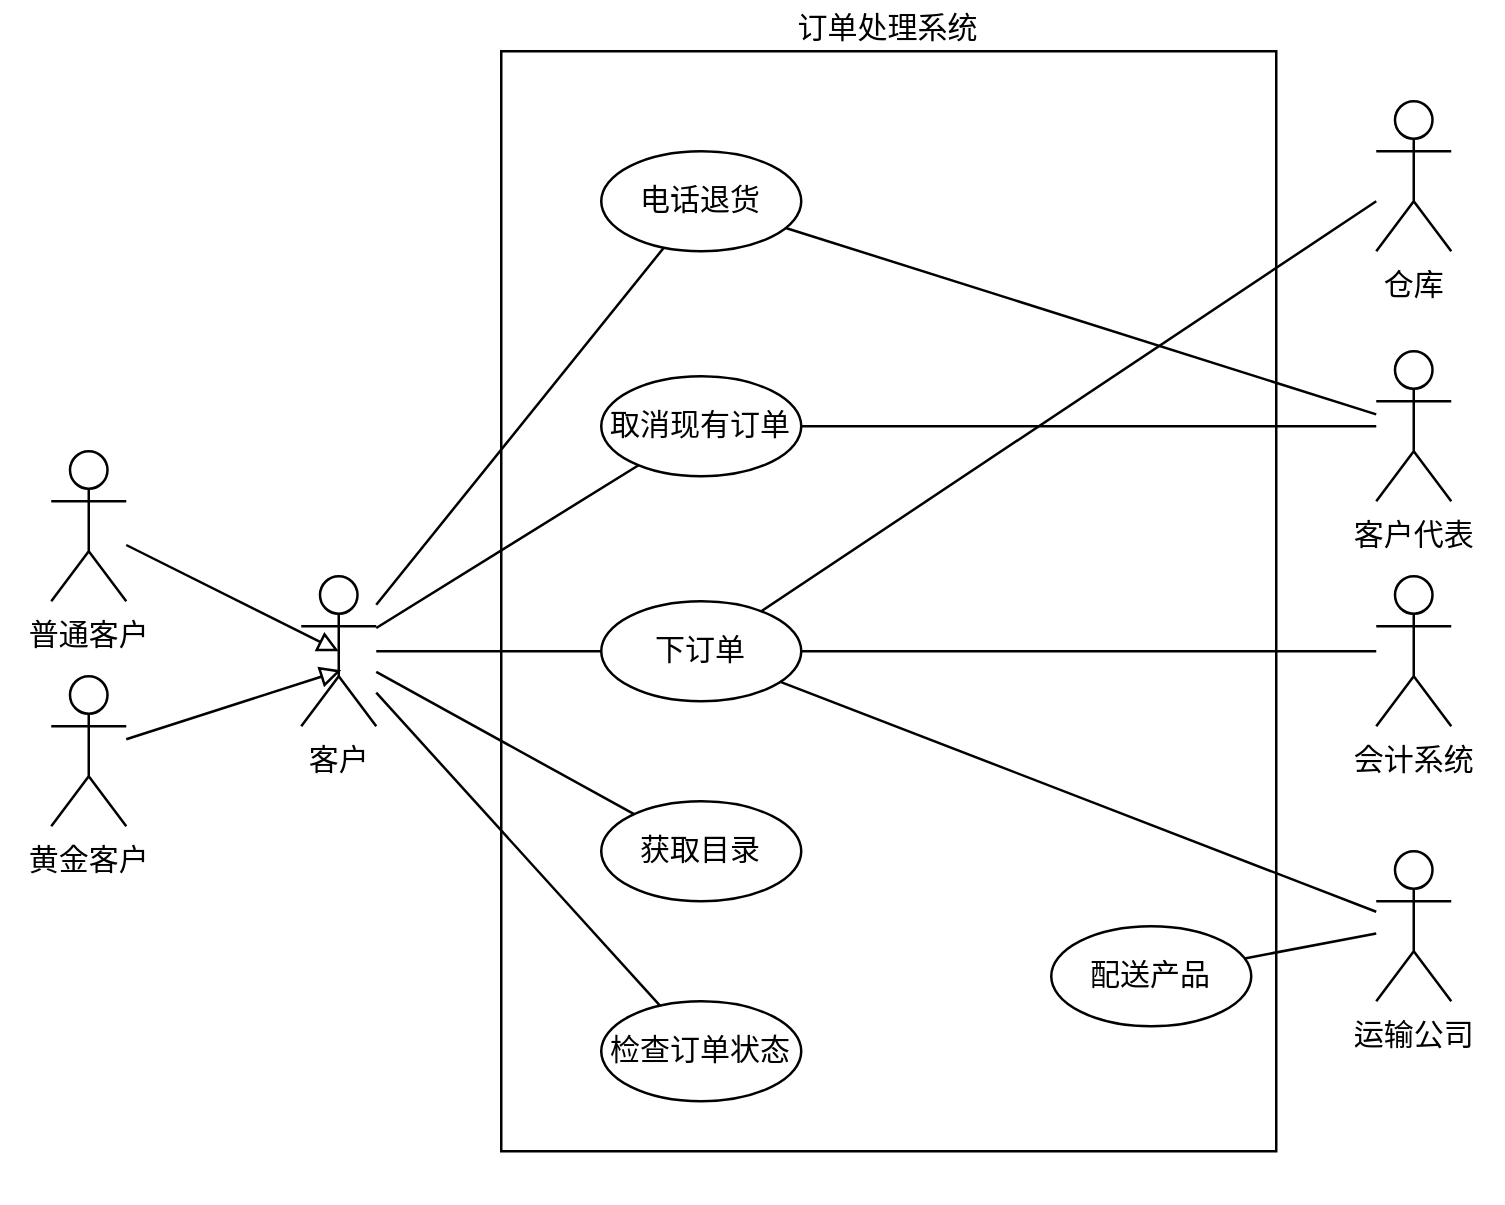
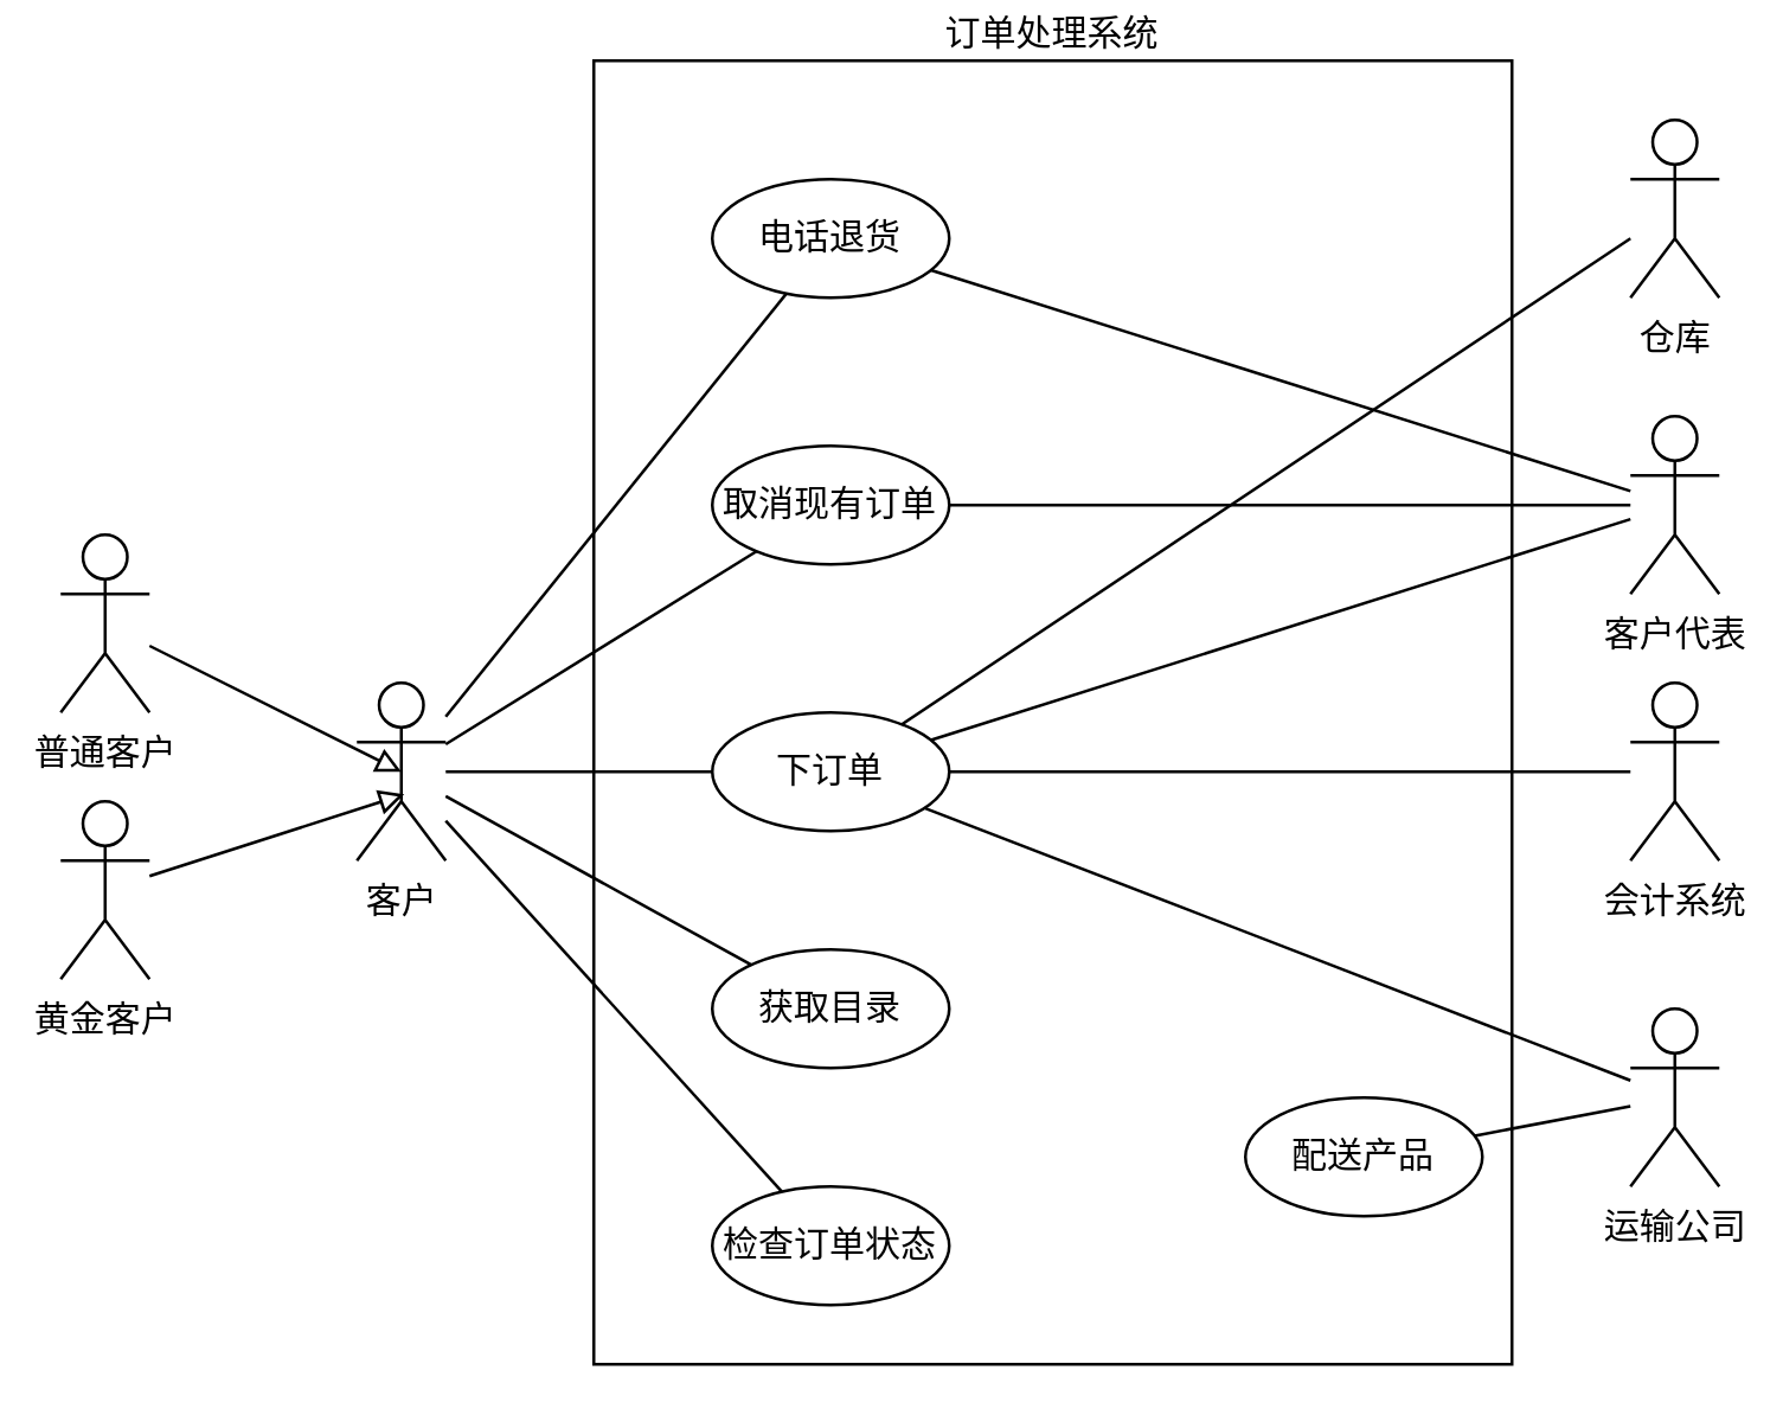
+ <mxCell id="11" style="rounded=0;orthogonalLoop=1;jettySize=auto;html=1;endArrow=none;endFill=0;" edge="1" parent="1" source="14" target="20"><mxGeometry relative="1" as="geometry" /></mxCell>
